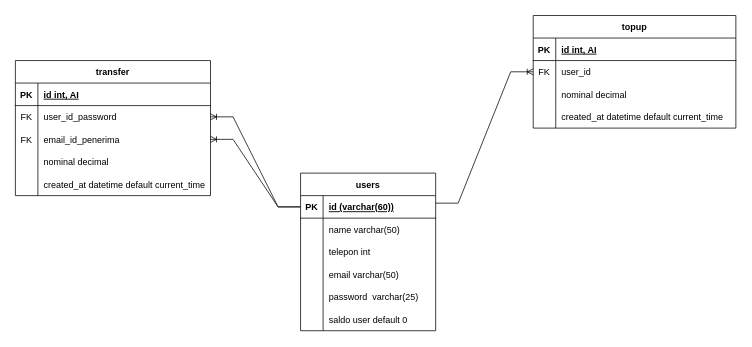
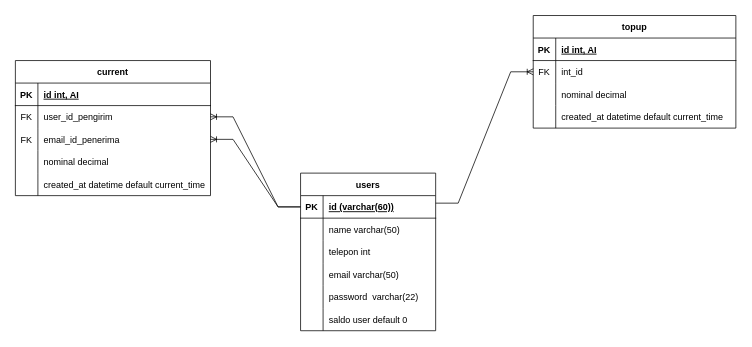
- <mxCell id="34" value="transfer" style="shape=table;startSize=30;container=1;collapsible=1;childLayout=tableLayout;fixedRows=1;rowLines=0;fontStyle=1;align=center;resizeLast=1;" parent="1" vertex="1"><mxGeometry x="20" y="80" width="260" height="180" as="geometry" /></mxCell>
+ <mxCell id="34" value="current" style="shape=table;startSize=30;container=1;collapsible=1;childLayout=tableLayout;fixedRows=1;rowLines=0;fontStyle=1;align=center;resizeLast=1;" parent="1" vertex="1"><mxGeometry x="20" y="80" width="260" height="180" as="geometry" /></mxCell>
- <mxCell id="27" value="user_id" style="shape=partialRectangle;connectable=0;fillColor=none;top=0;left=0;bottom=0;right=0;align=left;spacingLeft=6;overflow=hidden;" parent="25" vertex="1"><mxGeometry x="30" width="240" height="30" as="geometry"><mxRectangle width="240" height="30" as="alternateBounds" /></mxGeometry></mxCell>
+ <mxCell id="27" value="int_id" style="shape=partialRectangle;connectable=0;fillColor=none;top=0;left=0;bottom=0;right=0;align=left;spacingLeft=6;overflow=hidden;" parent="25" vertex="1"><mxGeometry x="30" width="240" height="30" as="geometry"><mxRectangle width="240" height="30" as="alternateBounds" /></mxGeometry></mxCell>
- <mxCell id="40" value="user_id_password" style="shape=partialRectangle;connectable=0;fillColor=none;top=0;left=0;bottom=0;right=0;align=left;spacingLeft=6;overflow=hidden;" parent="38" vertex="1"><mxGeometry x="30" width="230" height="30" as="geometry"><mxRectangle width="230" height="30" as="alternateBounds" /></mxGeometry></mxCell>
+ <mxCell id="40" value="user_id_pengirim" style="shape=partialRectangle;connectable=0;fillColor=none;top=0;left=0;bottom=0;right=0;align=left;spacingLeft=6;overflow=hidden;" parent="38" vertex="1"><mxGeometry x="30" width="230" height="30" as="geometry"><mxRectangle width="230" height="30" as="alternateBounds" /></mxGeometry></mxCell>
- <mxCell id="17" value="password  varchar(25)" style="shape=partialRectangle;connectable=0;fillColor=none;top=0;left=0;bottom=0;right=0;align=left;spacingLeft=6;overflow=hidden;" parent="15" vertex="1"><mxGeometry x="30" width="150" height="30" as="geometry"><mxRectangle width="150" height="30" as="alternateBounds" /></mxGeometry></mxCell>
+ <mxCell id="17" value="password  varchar(22)" style="shape=partialRectangle;connectable=0;fillColor=none;top=0;left=0;bottom=0;right=0;align=left;spacingLeft=6;overflow=hidden;" parent="15" vertex="1"><mxGeometry x="30" width="150" height="30" as="geometry"><mxRectangle width="150" height="30" as="alternateBounds" /></mxGeometry></mxCell>
